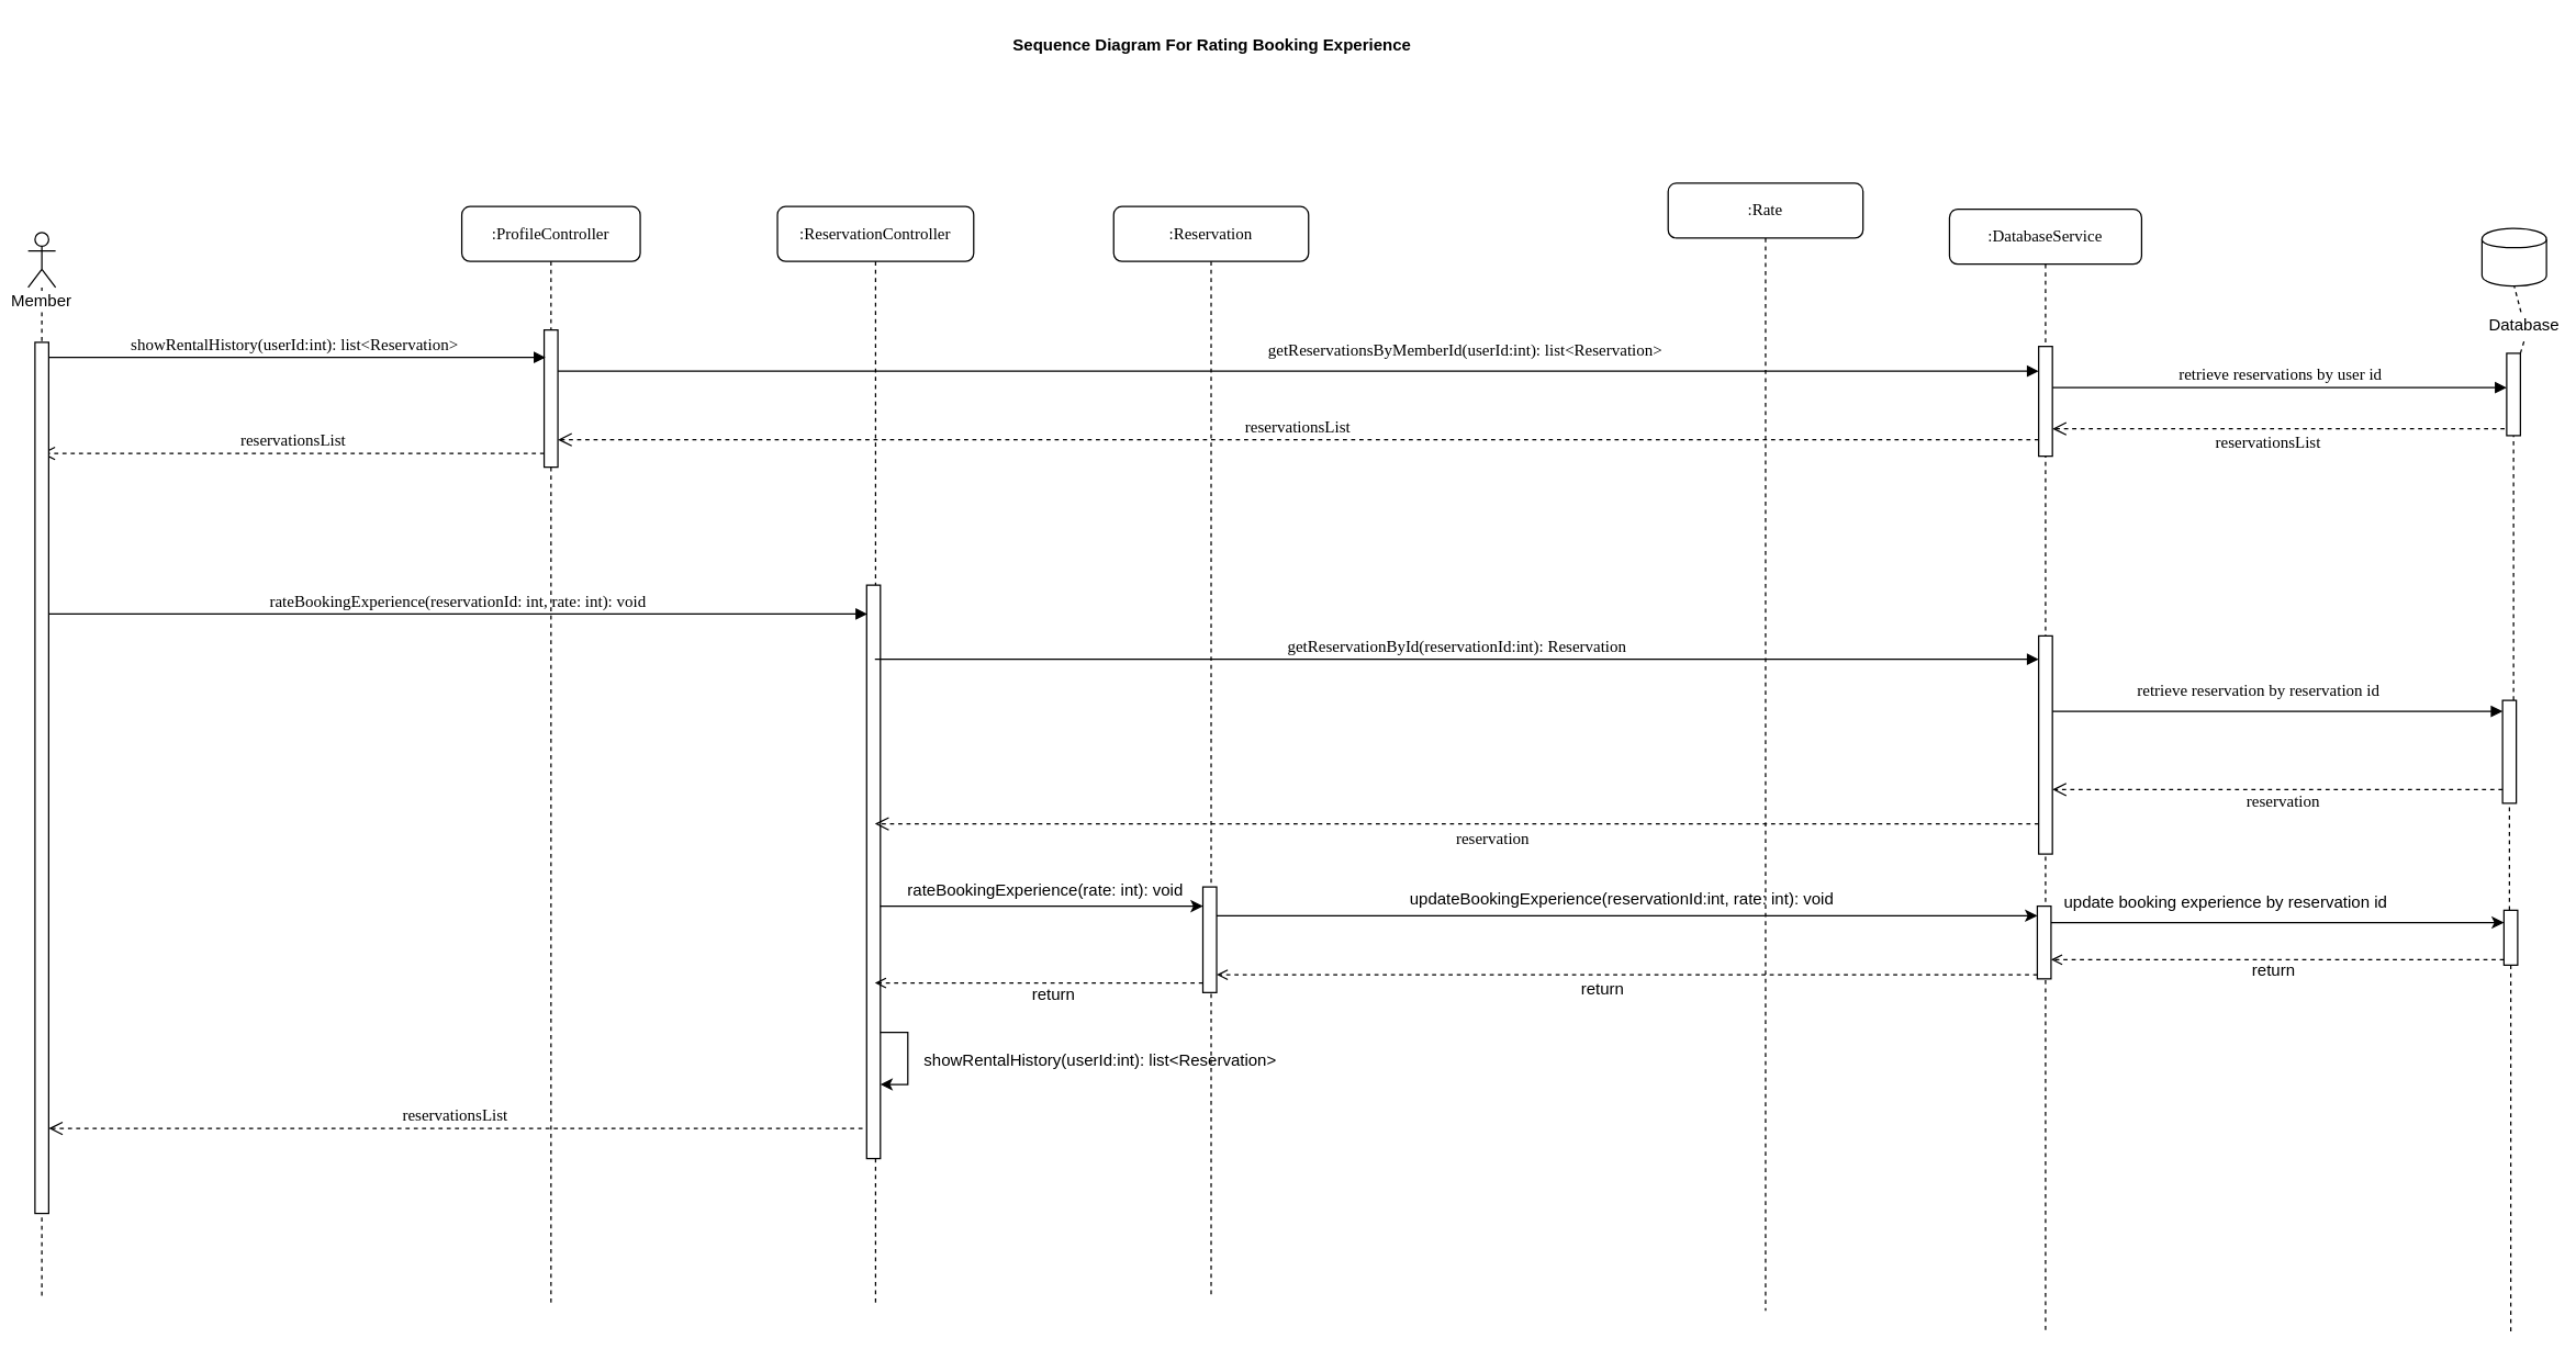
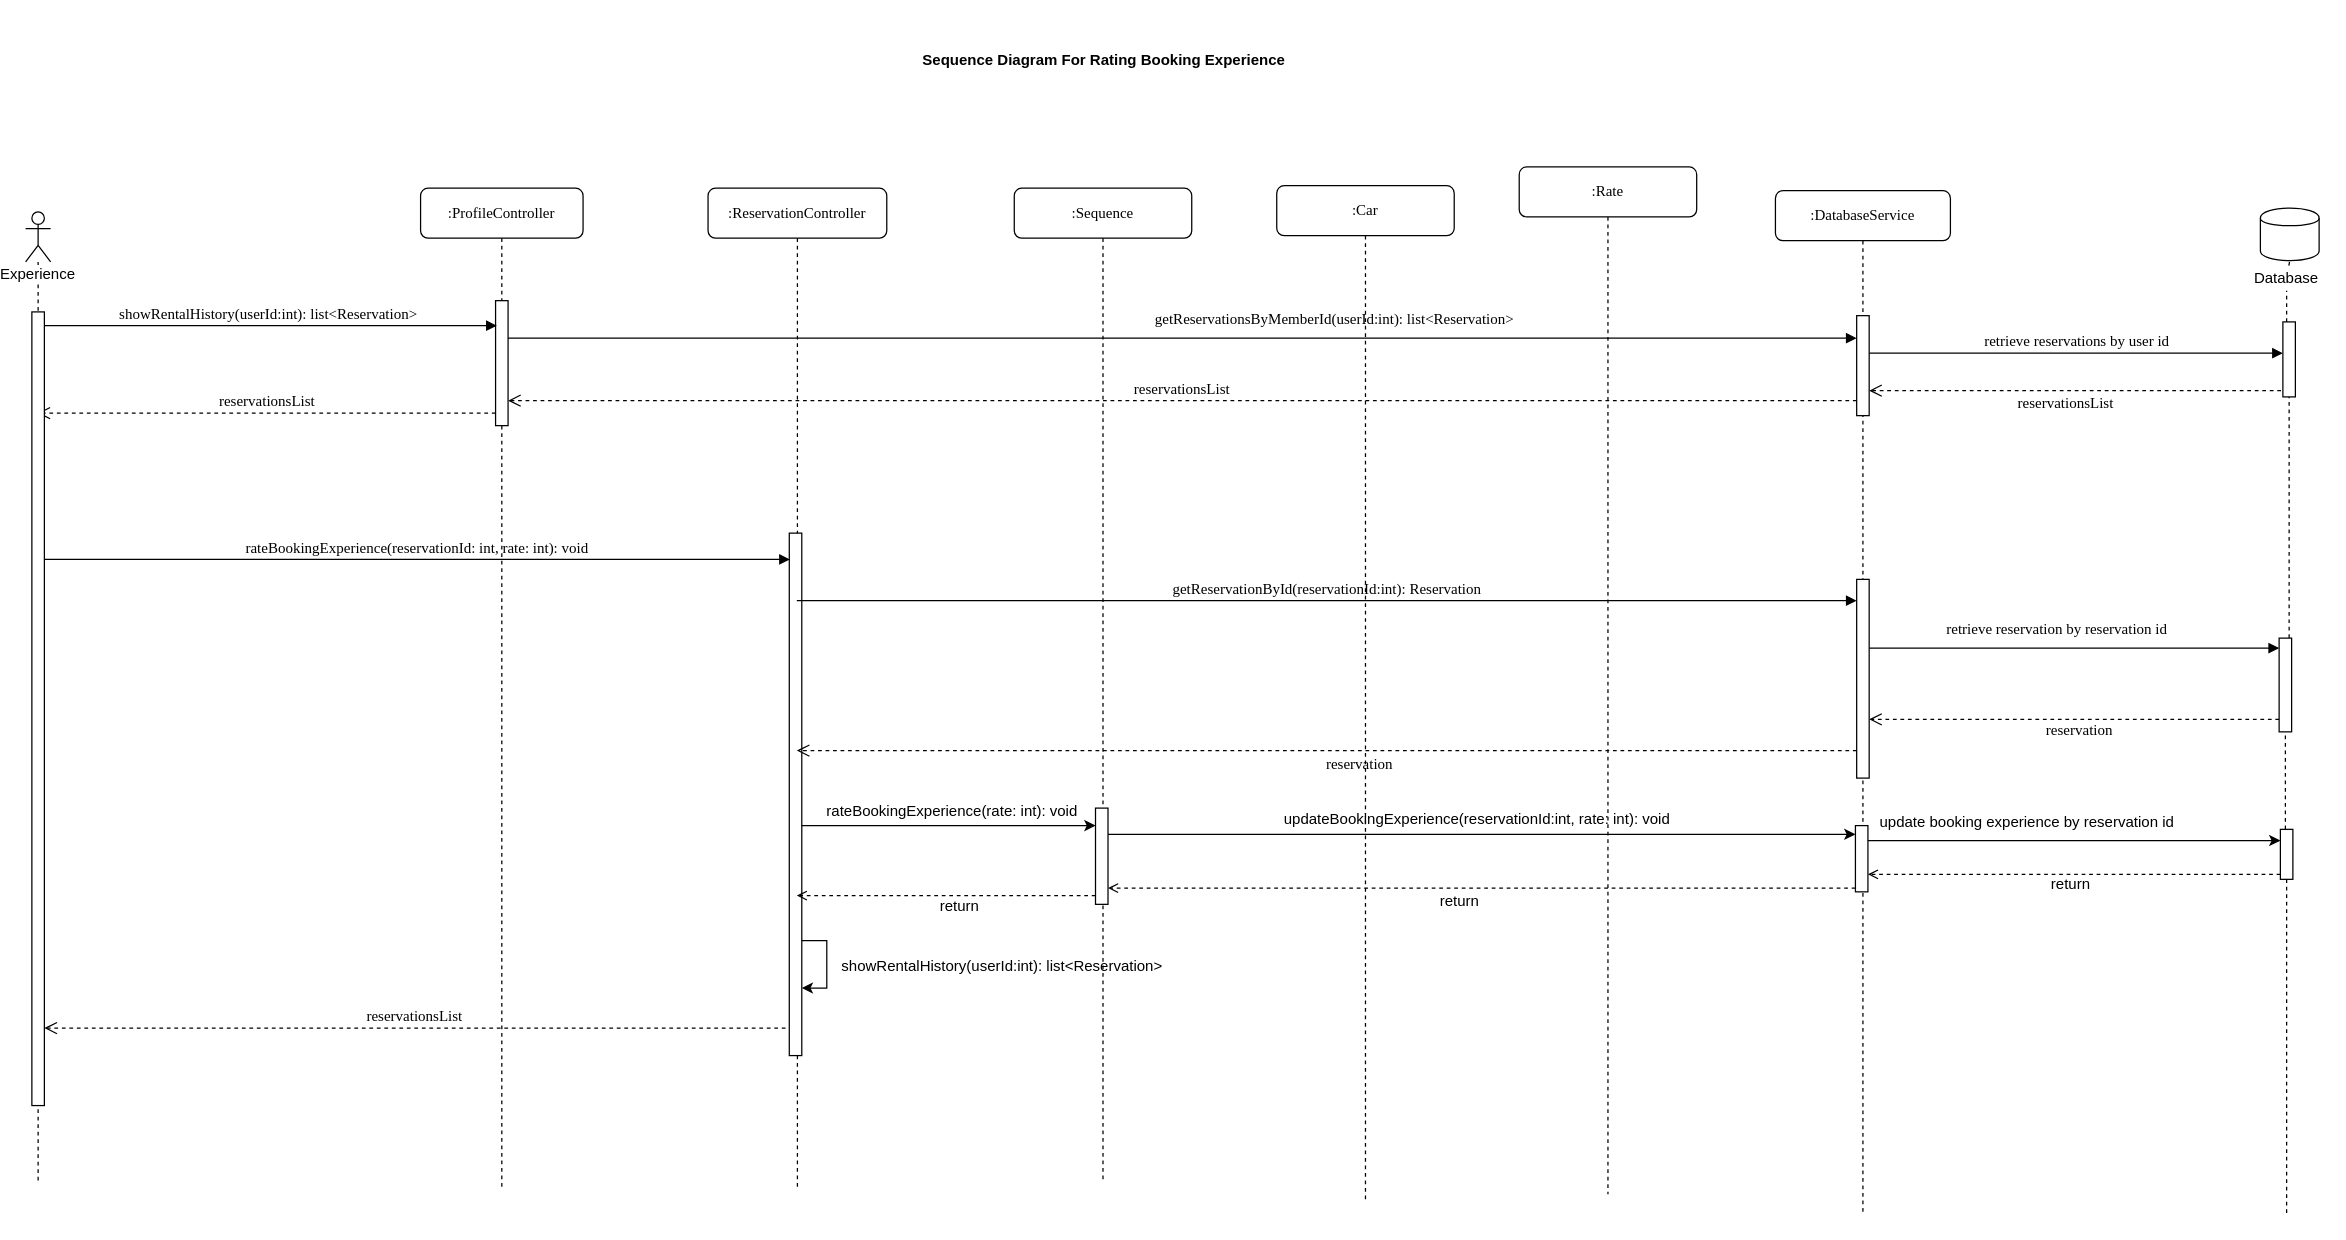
- <mxCell id="25" value="&lt;b&gt;Sequence Diagram For Rating Booking Experience&lt;br&gt;&lt;/b&gt;" style="text;html=1;strokeColor=none;fillColor=none;align=center;verticalAlign=middle;whiteSpace=wrap;rounded=0;" parent="1" vertex="1"><mxGeometry x="664" y="5" width="438" height="55" as="geometry" /></mxCell>
+ <mxCell id="25" value="&lt;b&gt;Sequence Diagram For Rating Booking Experience&lt;br&gt;&lt;/b&gt;" style="text;html=1;strokeColor=none;fillColor=none;align=center;verticalAlign=middle;whiteSpace=wrap;rounded=0;" parent="1" vertex="1"><mxGeometry x="664" y="20" width="438" height="55" as="geometry" /></mxCell>
- <mxCell id="32" value=":Reservation" style="shape=umlLifeline;perimeter=lifelinePerimeter;whiteSpace=wrap;html=1;container=1;collapsible=0;recursiveResize=0;outlineConnect=0;rounded=1;shadow=0;comic=0;labelBackgroundColor=none;strokeWidth=1;fontFamily=Verdana;fontSize=12;align=center;" parent="1" vertex="1"><mxGeometry x="811" y="150" width="142" height="796" as="geometry" /></mxCell>
+ <mxCell id="32" value=":Sequence" style="shape=umlLifeline;perimeter=lifelinePerimeter;whiteSpace=wrap;html=1;container=1;collapsible=0;recursiveResize=0;outlineConnect=0;rounded=1;shadow=0;comic=0;labelBackgroundColor=none;strokeWidth=1;fontFamily=Verdana;fontSize=12;align=center;" parent="1" vertex="1"><mxGeometry x="811" y="150" width="142" height="796" as="geometry" /></mxCell>
- <mxCell id="17" value="Member" style="shape=umlLifeline;participant=umlActor;perimeter=lifelinePerimeter;whiteSpace=wrap;html=1;container=1;collapsible=0;recursiveResize=0;verticalAlign=top;spacingTop=36;labelBackgroundColor=#ffffff;outlineConnect=0;" parent="1" vertex="1"><mxGeometry x="20" y="169" width="20" height="776" as="geometry" /></mxCell>
+ <mxCell id="17" value="Experience" style="shape=umlLifeline;participant=umlActor;perimeter=lifelinePerimeter;whiteSpace=wrap;html=1;container=1;collapsible=0;recursiveResize=0;verticalAlign=top;spacingTop=36;labelBackgroundColor=#ffffff;outlineConnect=0;" parent="1" vertex="1"><mxGeometry x="20" y="169" width="20" height="776" as="geometry" /></mxCell>
- <mxCell id="30" value="Database" style="text;html=1;strokeColor=none;fillColor=none;align=center;verticalAlign=middle;whiteSpace=wrap;rounded=0;" parent="1" vertex="1"><mxGeometry x="1819" y="227" width="40" height="20" as="geometry" /></mxCell>
+ <mxCell id="30" value="Database" style="text;html=1;strokeColor=none;fillColor=none;align=center;verticalAlign=middle;whiteSpace=wrap;rounded=0;" parent="1" vertex="1"><mxGeometry x="1809" y="212" width="40" height="20" as="geometry" /></mxCell>
+ <mxCell id="51" value=":Car" style="shape=umlLifeline;perimeter=lifelinePerimeter;whiteSpace=wrap;html=1;container=1;collapsible=0;recursiveResize=0;outlineConnect=0;rounded=1;shadow=0;comic=0;labelBackgroundColor=none;strokeWidth=1;fontFamily=Verdana;fontSize=12;align=center;" parent="1" vertex="1"><mxGeometry x="1021" y="148" width="142" height="812" as="geometry" /></mxCell>
